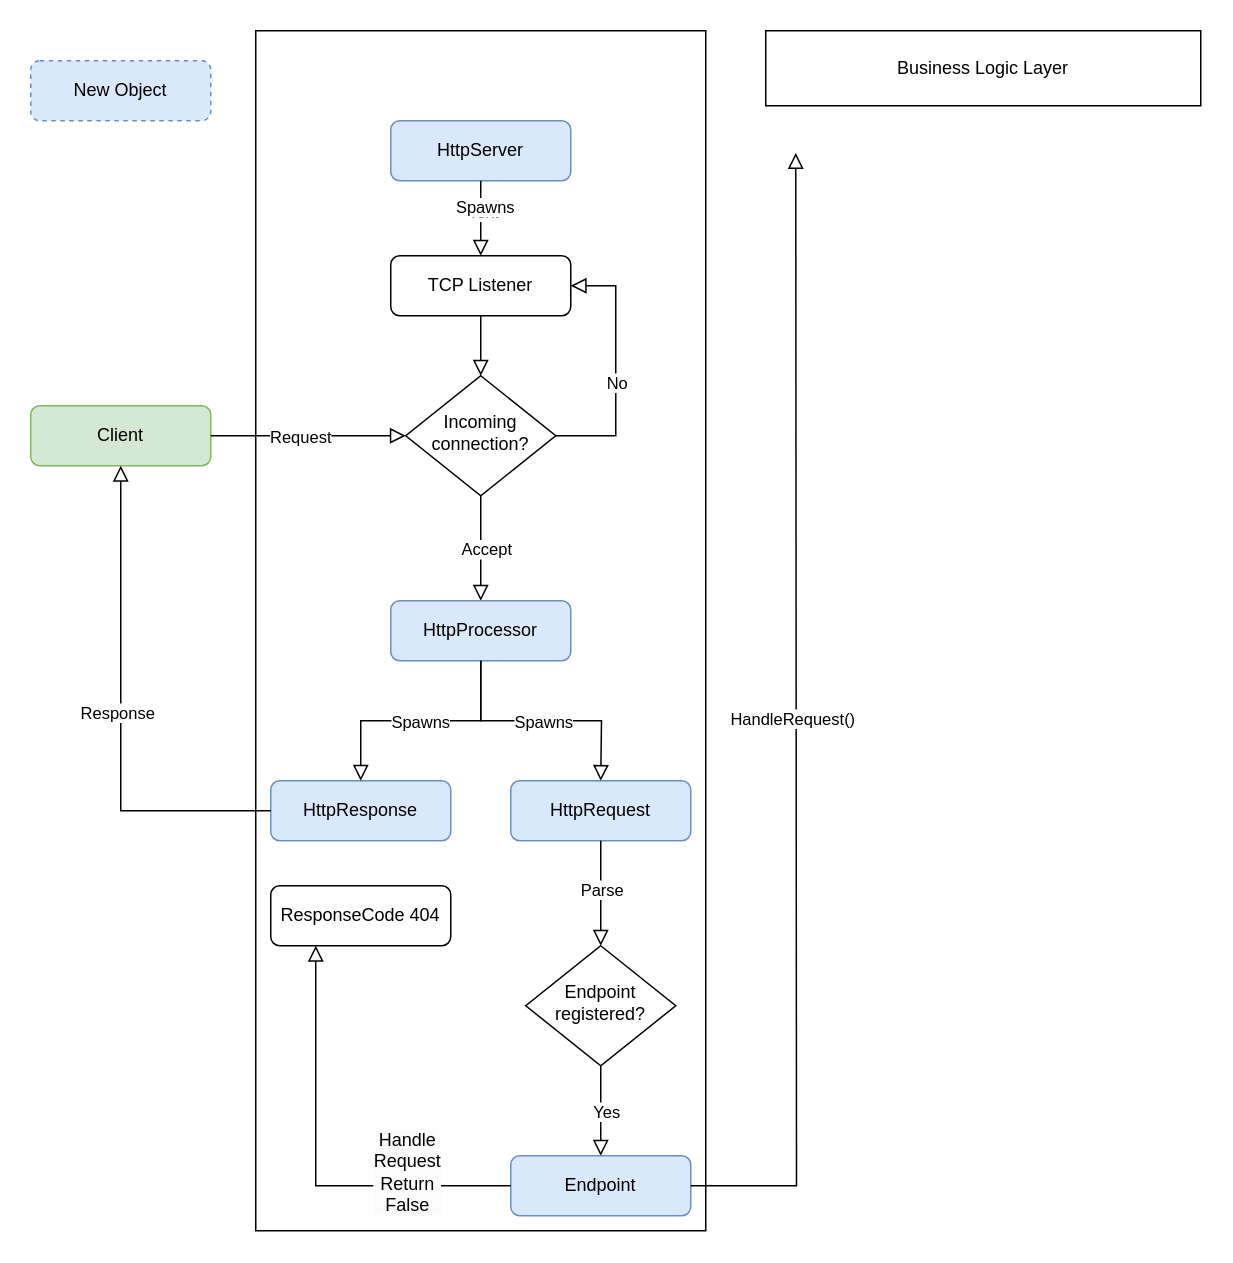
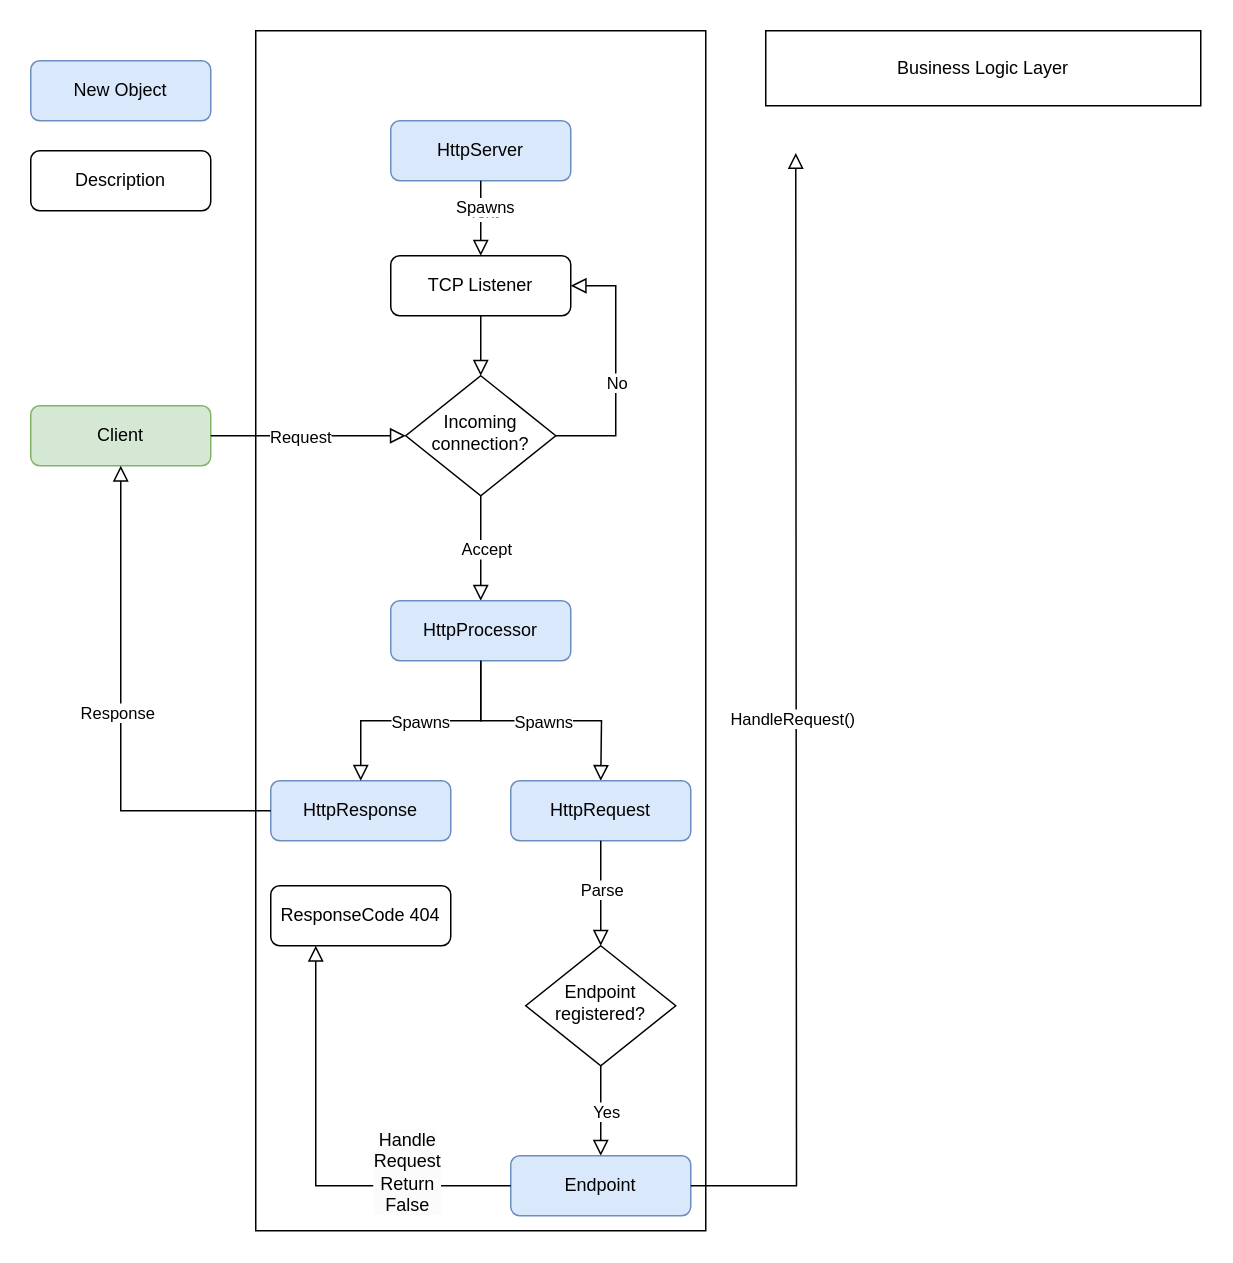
- <mxCell id="16" value="New Object" style="rounded=1;whiteSpace=wrap;html=1;fontSize=12;glass=0;strokeWidth=1;shadow=0;fillColor=#dae8fc;strokeColor=#6c8ebf;dashed=1;" vertex="1" parent="1"><mxGeometry x="20" y="40" width="120" height="40" as="geometry" /></mxCell>
+ <mxCell id="16" value="New Object" style="rounded=1;whiteSpace=wrap;html=1;fontSize=12;glass=0;strokeWidth=1;shadow=0;fillColor=#dae8fc;strokeColor=#6c8ebf;" vertex="1" parent="1"><mxGeometry x="20" y="40" width="120" height="40" as="geometry" /></mxCell>
+ <mxCell id="12" value="Description" style="rounded=1;whiteSpace=wrap;html=1;fontSize=12;glass=0;strokeWidth=1;shadow=0;" vertex="1" parent="1"><mxGeometry x="20" y="100" width="120" height="40" as="geometry" /></mxCell>
